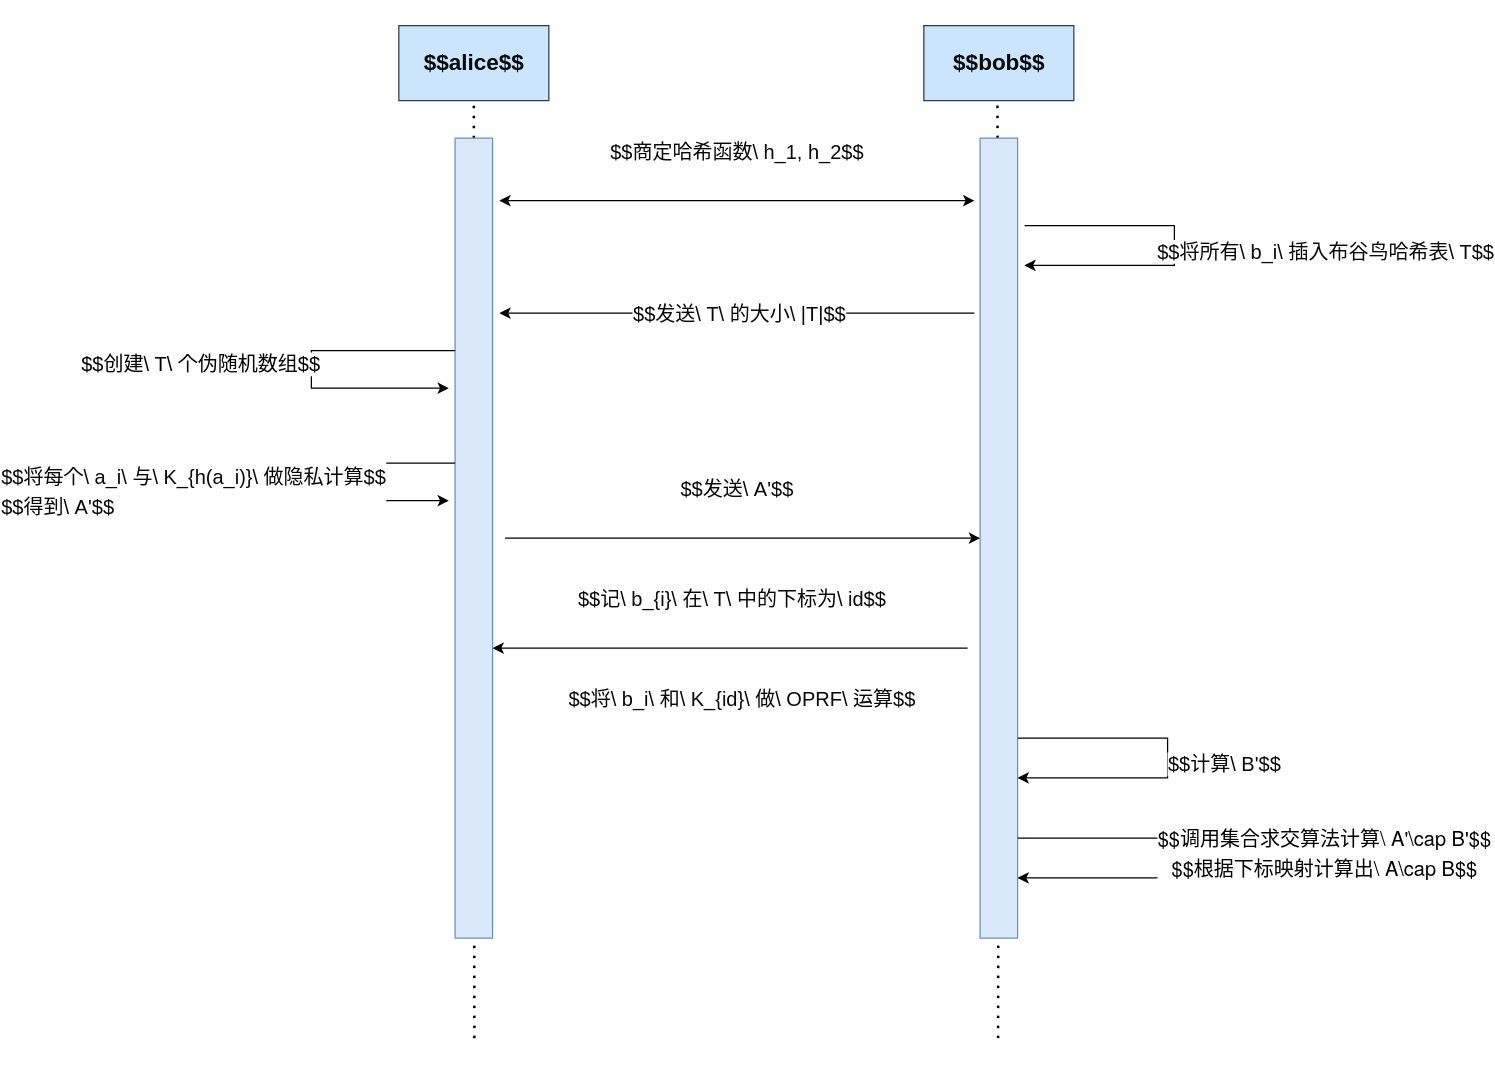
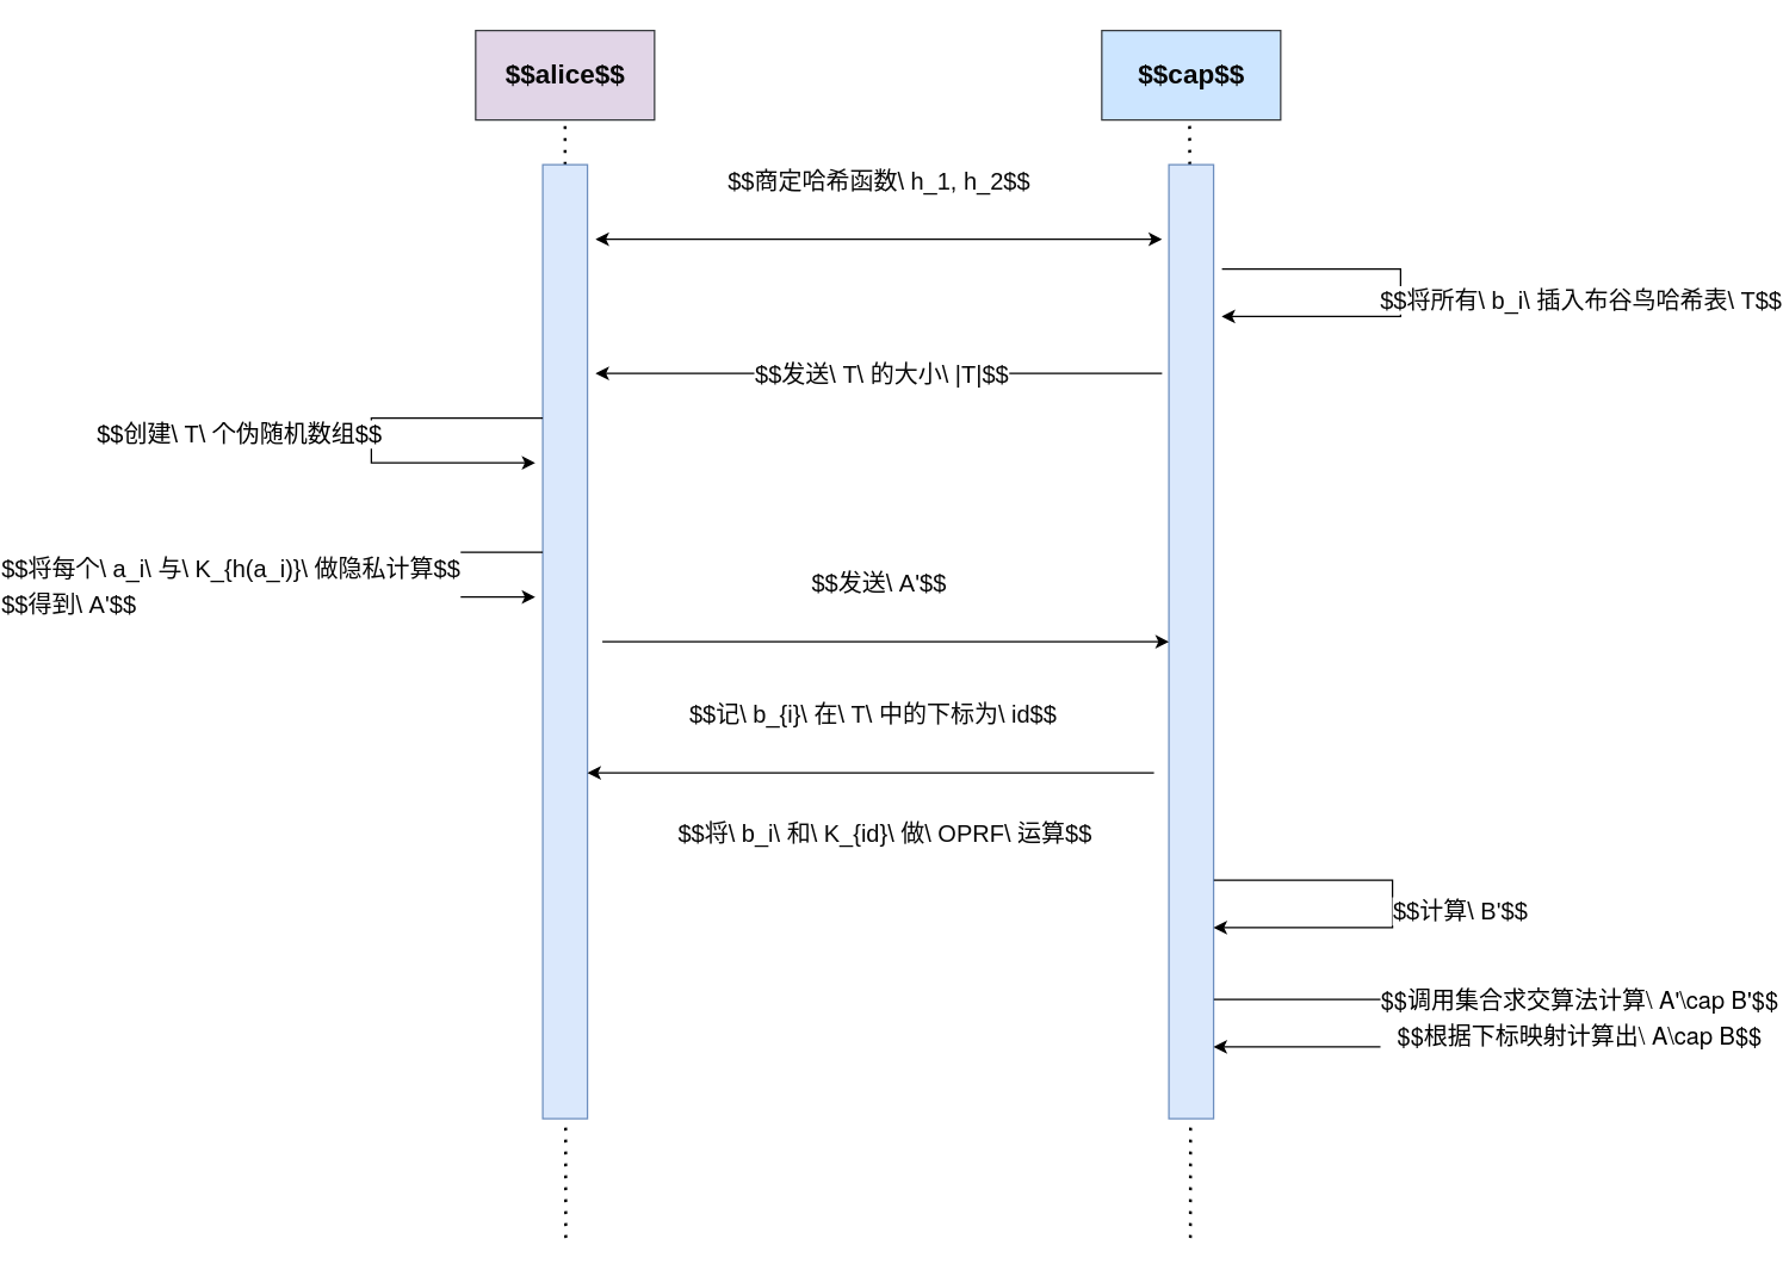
- <mxCell id="2" value="&lt;b&gt;&lt;font color=&quot;#080808&quot; style=&quot;font-size: 18px&quot;&gt;$$alice$$&lt;/font&gt;&lt;/b&gt;" style="rounded=0;whiteSpace=wrap;html=1;fillColor=#cce5ff;strokeColor=#36393d;" parent="1" vertex="1"><mxGeometry x="90.57" y="20" width="120" height="60" as="geometry" /></mxCell>
+ <mxCell id="2" value="&lt;b&gt;&lt;font color=&quot;#080808&quot; style=&quot;font-size: 18px&quot;&gt;$$alice$$&lt;/font&gt;&lt;/b&gt;" style="rounded=0;whiteSpace=wrap;html=1;fillColor=#e1d5e7;strokeColor=#36393d;" parent="1" vertex="1"><mxGeometry x="90.57" y="20" width="120" height="60" as="geometry" /></mxCell>
- <mxCell id="3" value="&lt;font color=&quot;#080808&quot; style=&quot;font-size: 18px&quot;&gt;&lt;b&gt;$$bob$$&lt;/b&gt;&lt;/font&gt;" style="rounded=0;whiteSpace=wrap;html=1;fillColor=#cce5ff;strokeColor=#36393d;" parent="1" vertex="1"><mxGeometry x="510.57" y="20" width="120" height="60" as="geometry" /></mxCell>
+ <mxCell id="3" value="&lt;font color=&quot;#080808&quot; style=&quot;font-size: 18px&quot;&gt;&lt;b&gt;$$cap$$&lt;/b&gt;&lt;/font&gt;" style="rounded=0;whiteSpace=wrap;html=1;fillColor=#cce5ff;strokeColor=#36393d;" parent="1" vertex="1"><mxGeometry x="510.57" y="20" width="120" height="60" as="geometry" /></mxCell>
